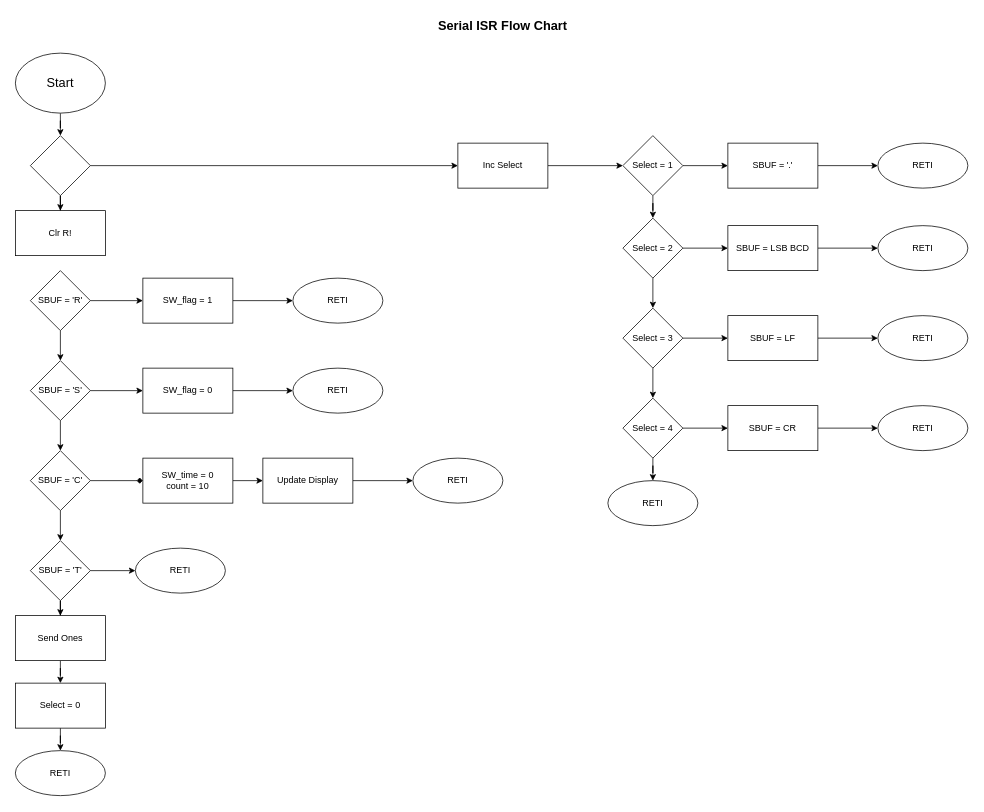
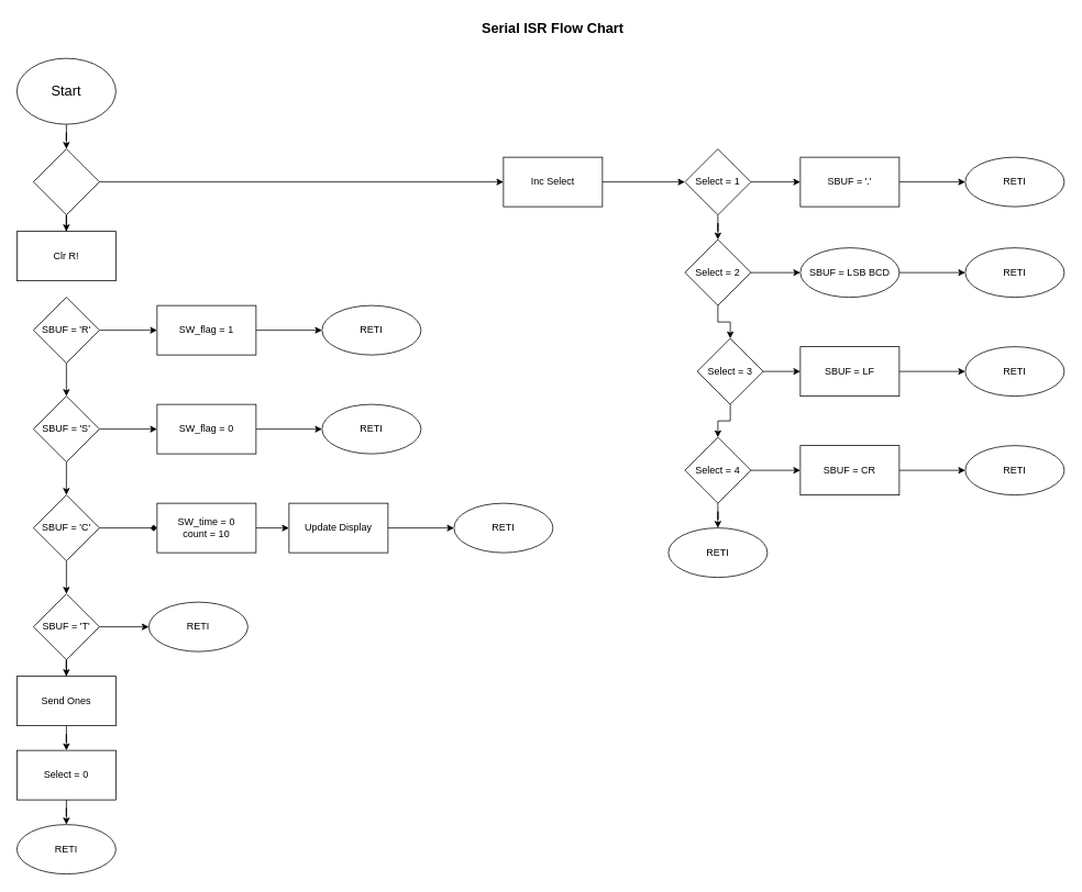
- <mxCell id="56" value="SBUF = LSB BCD" style="whiteSpace=wrap;html=1;" vertex="1" parent="1"><mxGeometry x="970" y="300" width="120" height="60" as="geometry" /></mxCell>
+ <mxCell id="56" value="SBUF = LSB BCD" style="ellipse;whiteSpace=wrap;html=1;" vertex="1" parent="1"><mxGeometry x="970" y="300" width="120" height="60" as="geometry" /></mxCell>
- <mxCell id="48" value="Select = 3" style="rhombus;whiteSpace=wrap;html=1;" vertex="1" parent="1"><mxGeometry x="830" y="410" width="80" height="80" as="geometry" /></mxCell>
+ <mxCell id="48" value="Select = 3" style="rhombus;whiteSpace=wrap;html=1;" vertex="1" parent="1"><mxGeometry x="845" y="410" width="80" height="80" as="geometry" /></mxCell>
